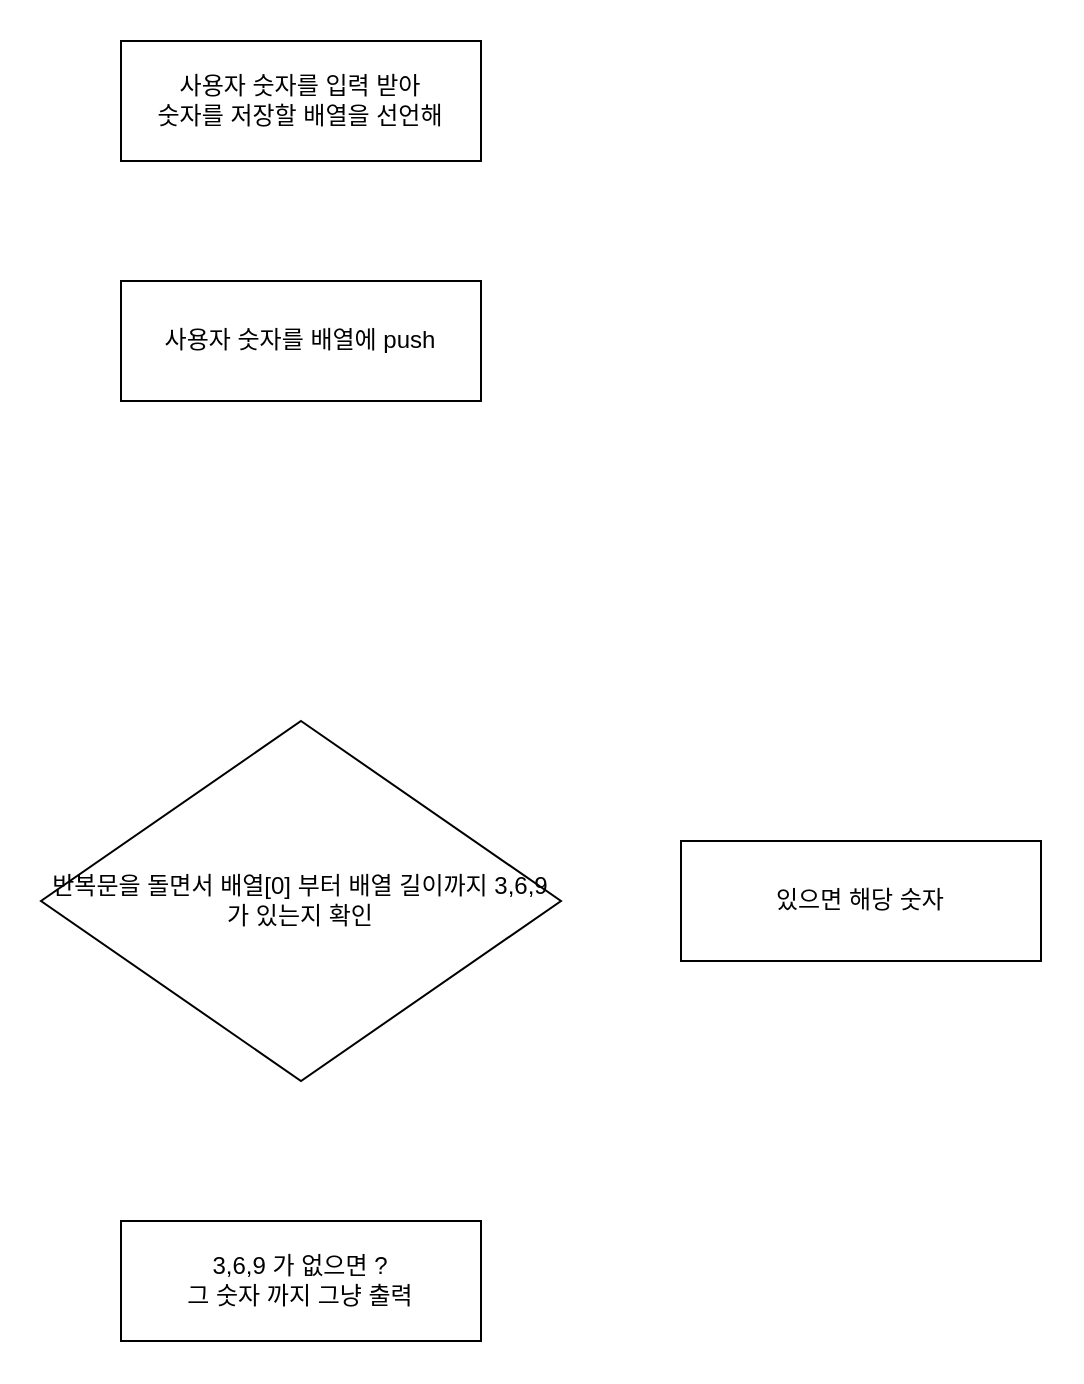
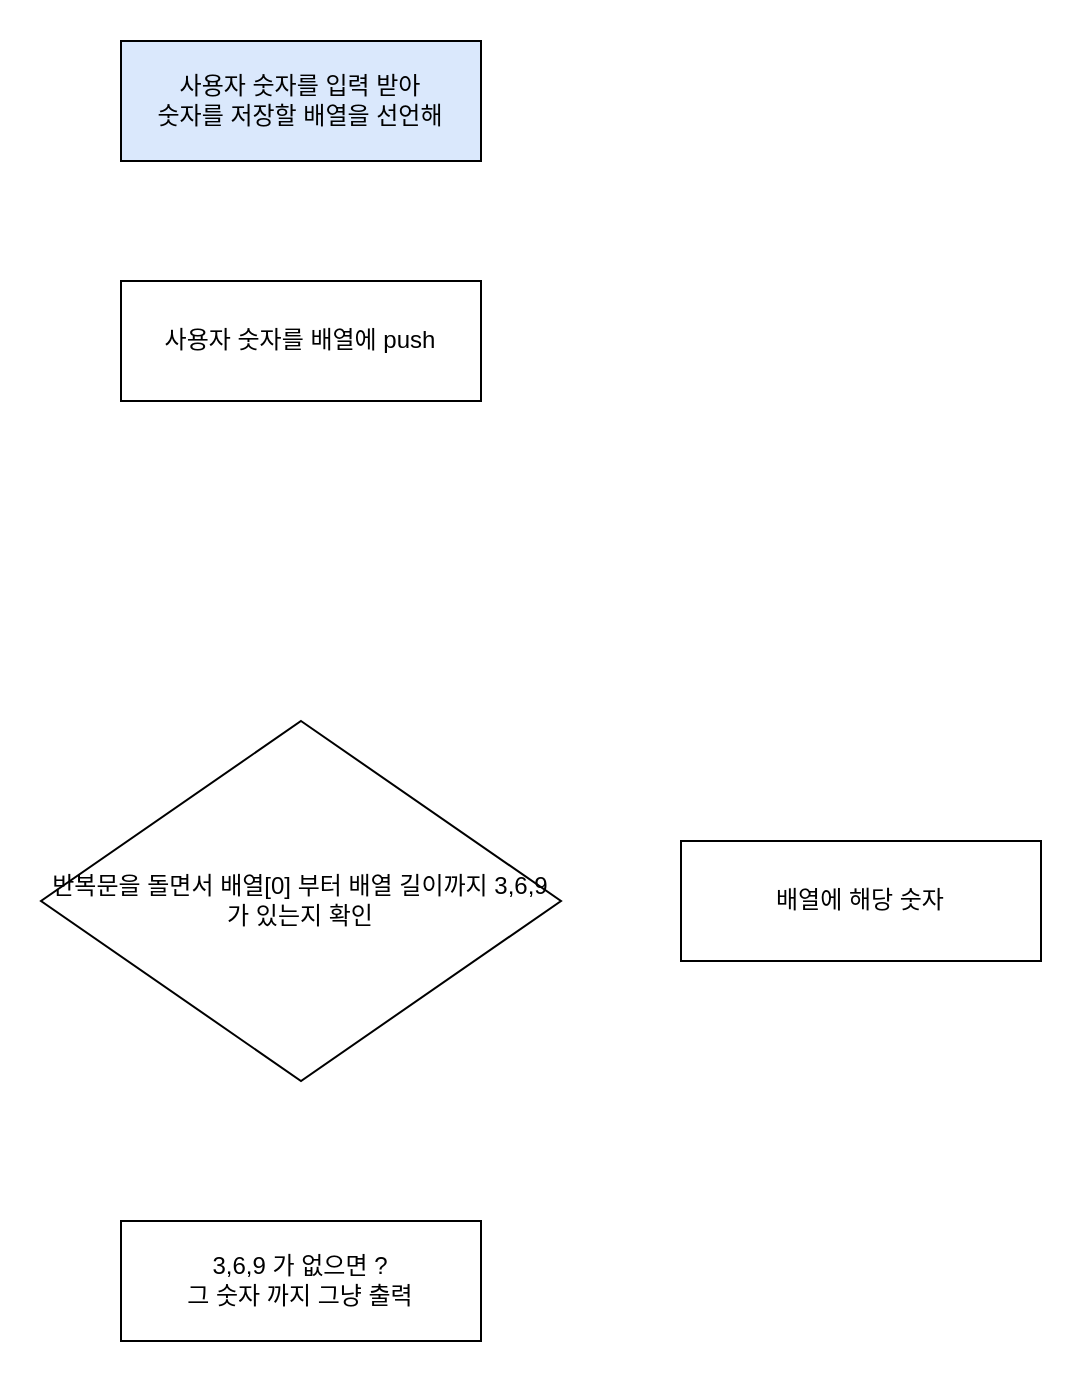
- <mxCell id="2" value="사용자 숫자를 입력 받아&lt;br&gt;숫자를 저장할 배열을 선언해" style="rounded=0;whiteSpace=wrap;html=1;" vertex="1" parent="1"><mxGeometry x="60" y="20" width="180" height="60" as="geometry" /></mxCell>
+ <mxCell id="2" value="사용자 숫자를 입력 받아&lt;br&gt;숫자를 저장할 배열을 선언해" style="rounded=0;whiteSpace=wrap;html=1;fillColor=#dae8fc;" vertex="1" parent="1"><mxGeometry x="60" y="20" width="180" height="60" as="geometry" /></mxCell>
- <mxCell id="4" value="있으면 해당 숫자" style="rounded=0;whiteSpace=wrap;html=1;" vertex="1" parent="1"><mxGeometry x="340" y="420" width="180" height="60" as="geometry" /></mxCell>
+ <mxCell id="4" value="배열에 해당 숫자" style="rounded=0;whiteSpace=wrap;html=1;" vertex="1" parent="1"><mxGeometry x="340" y="420" width="180" height="60" as="geometry" /></mxCell>
